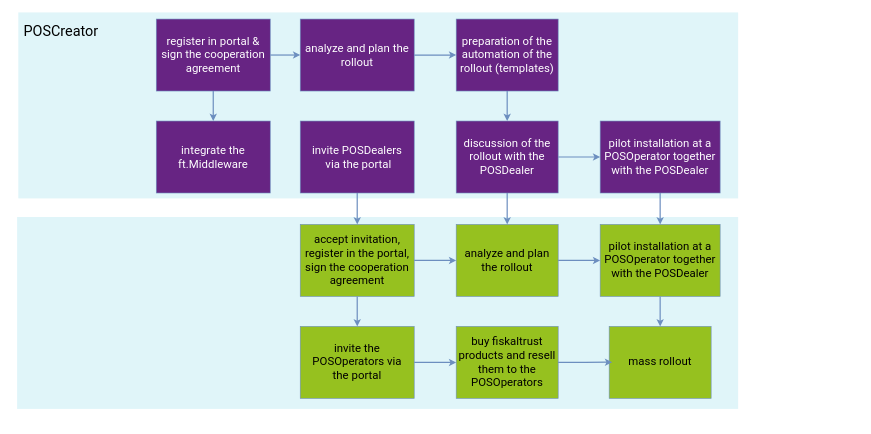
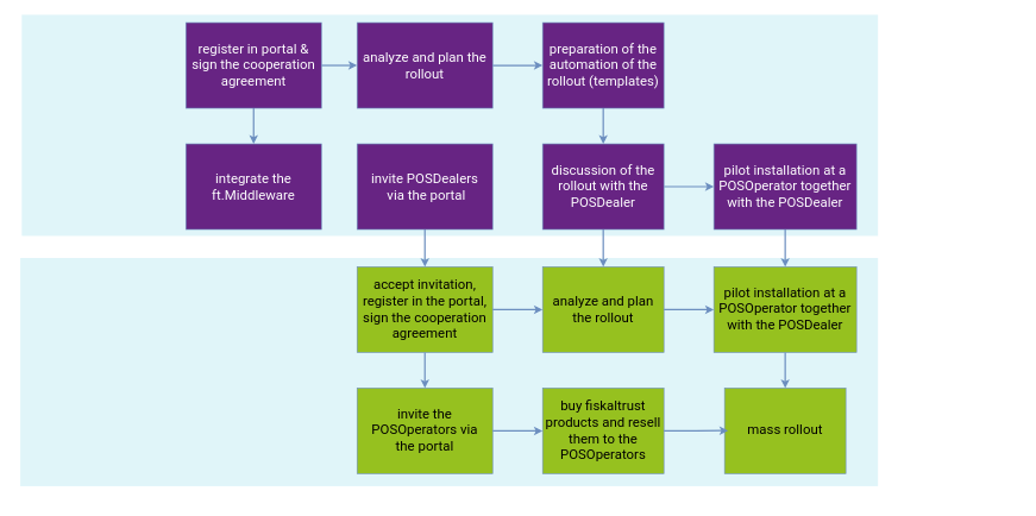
- <mxCell id="31" value="&lt;p&gt;&lt;font face=&quot;Roboto&quot; style=&quot;font-size: 24px&quot;&gt;POSCreator&lt;/font&gt;&lt;/p&gt;" style="text;html=1;strokeColor=none;fillColor=none;align=left;verticalAlign=middle;whiteSpace=wrap;rounded=0;" parent="1" vertex="1"><mxGeometry x="37" y="41" width="192" height="22" as="geometry" /></mxCell>
